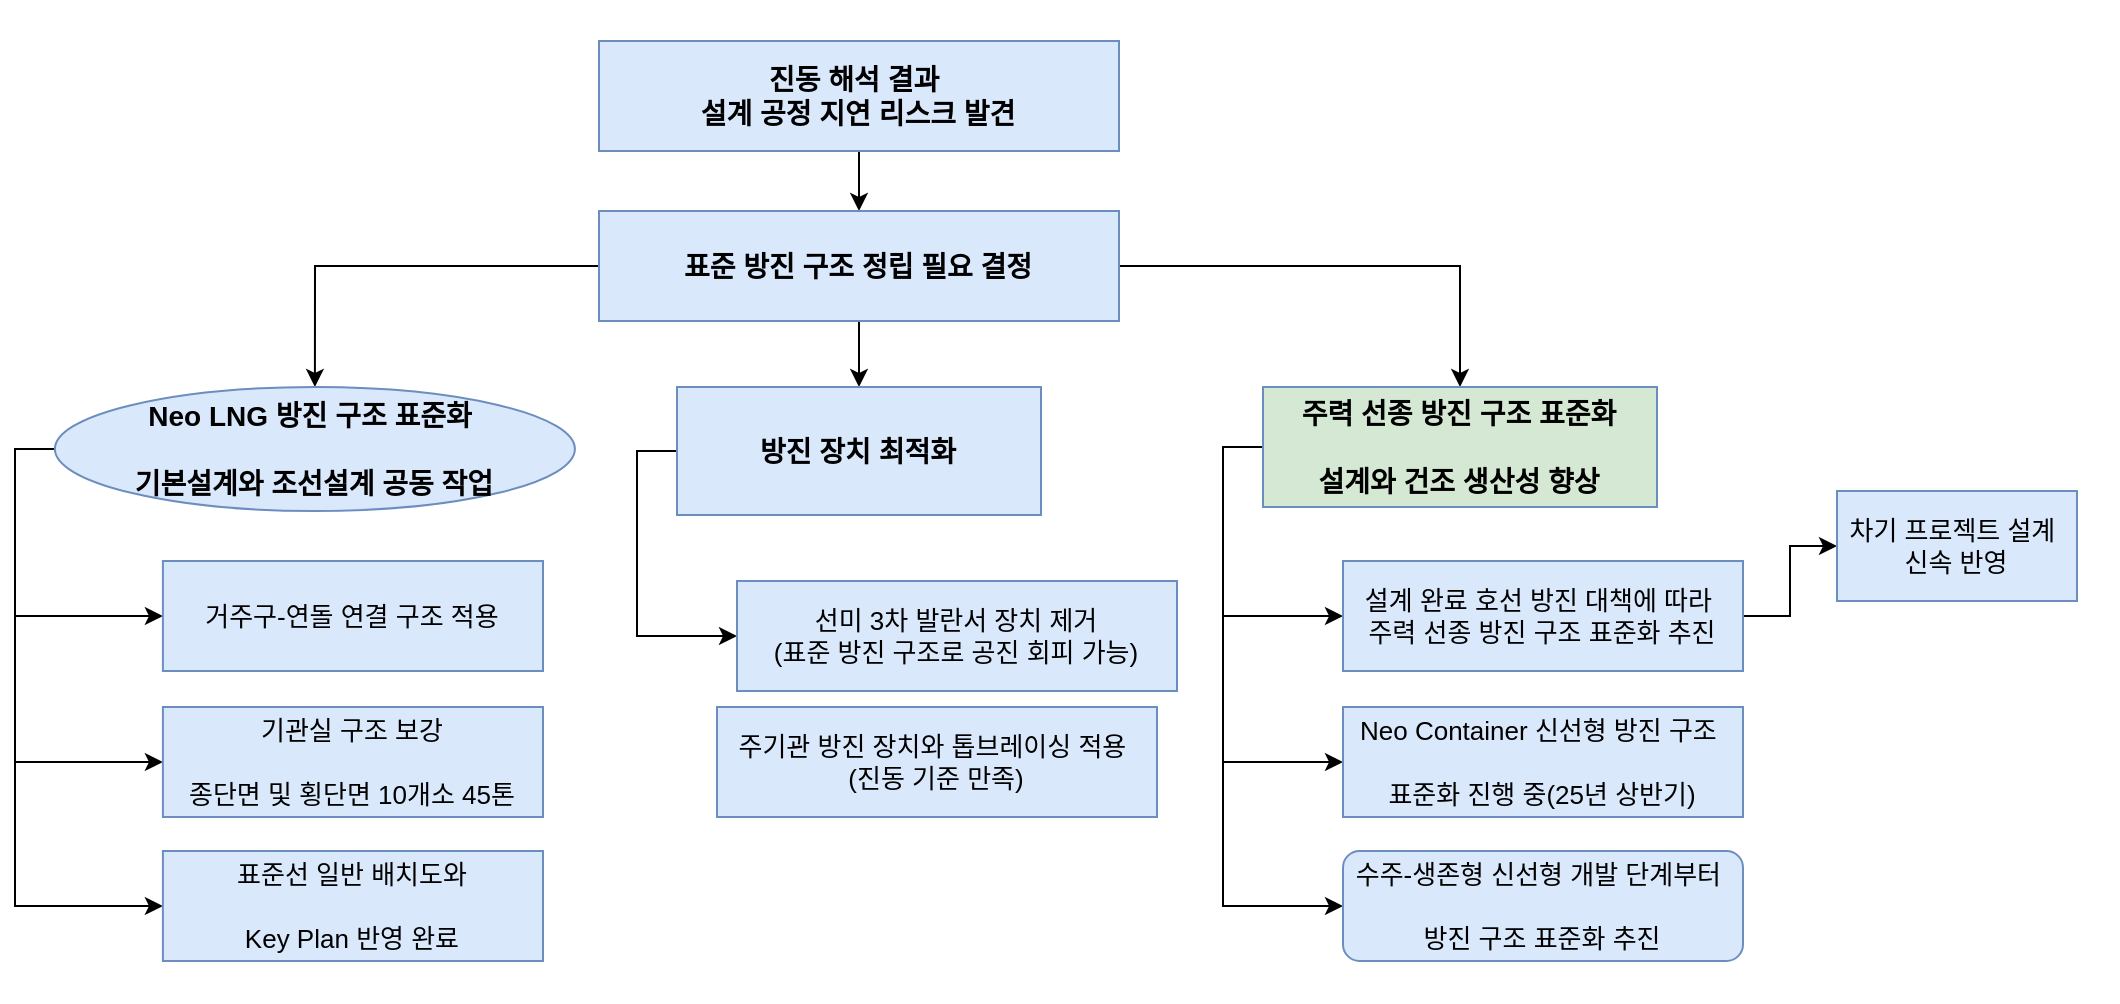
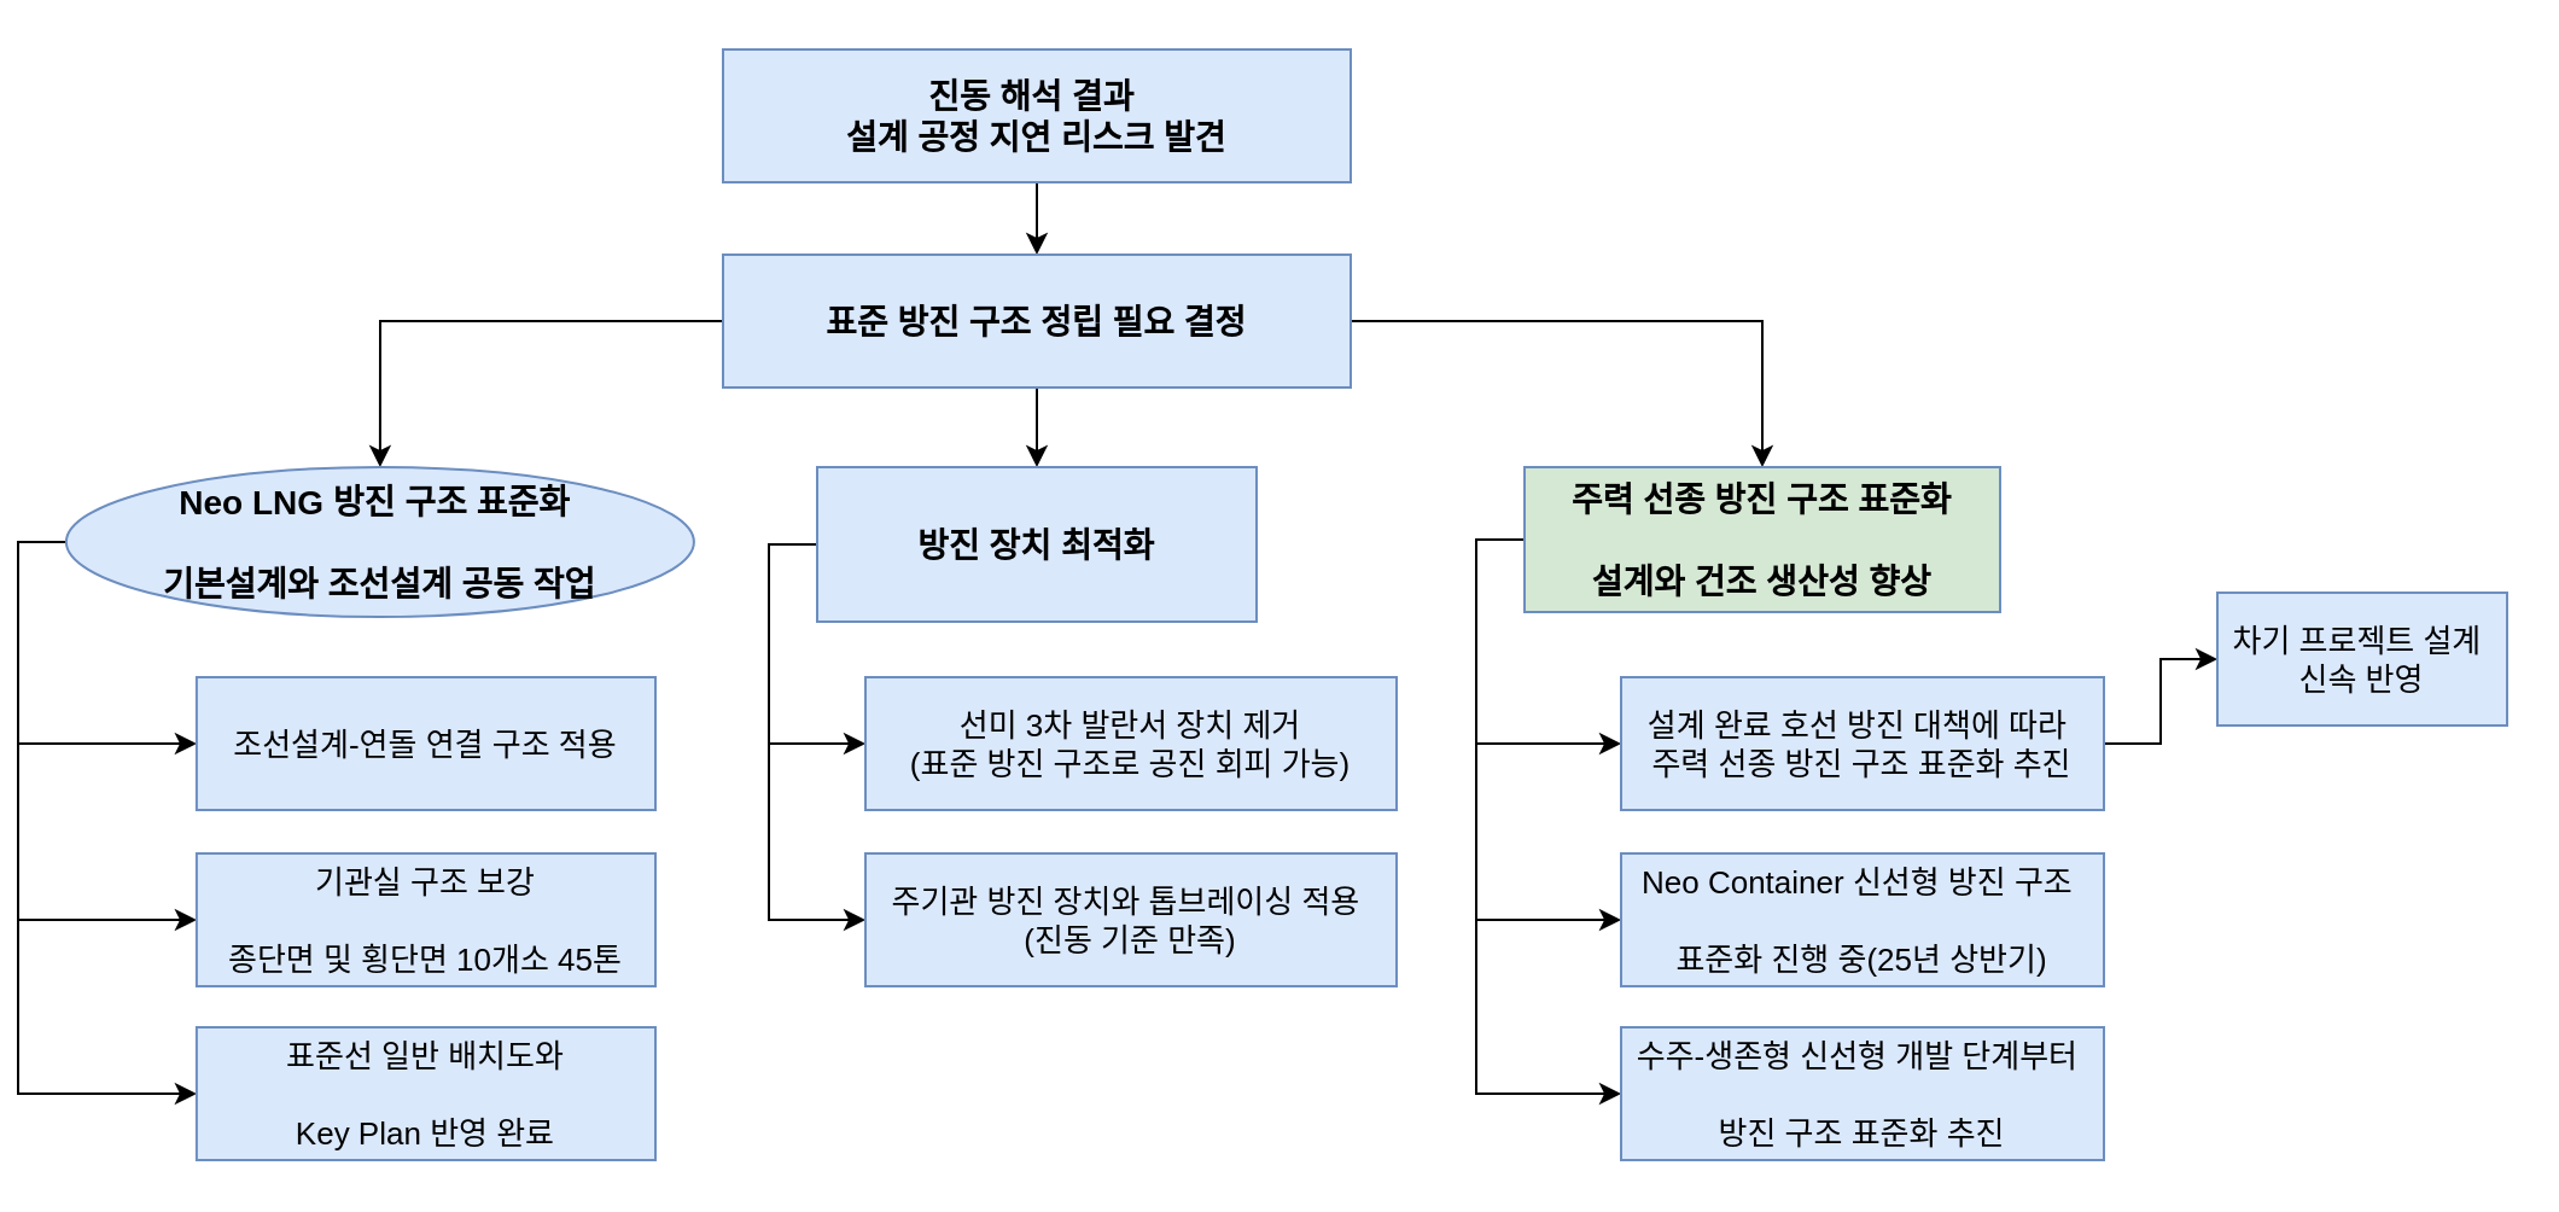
- <mxCell id="12" value="거주구-연돌 연결 구조 적용" style="fillColor=#dae8fc;strokeColor=#6c8ebf;fontSize=13;" vertex="1" parent="1"><mxGeometry x="74.95" y="280" width="190.05" height="55" as="geometry" /></mxCell>
+ <mxCell id="12" value="조선설계-연돌 연결 구조 적용" style="fillColor=#dae8fc;strokeColor=#6c8ebf;fontSize=13;" vertex="1" parent="1"><mxGeometry x="74.95" y="280" width="190.05" height="55" as="geometry" /></mxCell>
- <mxCell id="18" value="선미 3차 발란서 장치 제거&#10;(표준 방진 구조로 공진 회피 가능)" style="fillColor=#dae8fc;strokeColor=#6c8ebf;fontSize=13;" vertex="1" parent="1"><mxGeometry x="362" y="290" width="220" height="55" as="geometry" /></mxCell>
+ <mxCell id="18" value="선미 3차 발란서 장치 제거&#10;(표준 방진 구조로 공진 회피 가능)" style="fillColor=#dae8fc;strokeColor=#6c8ebf;fontSize=13;" vertex="1" parent="1"><mxGeometry x="352" y="280" width="220" height="55" as="geometry" /></mxCell>
+ <mxCell id="16" style="edgeStyle=orthogonalEdgeStyle;rounded=0;orthogonalLoop=1;jettySize=auto;html=1;entryX=0;entryY=0.5;entryDx=0;entryDy=0;exitX=0;exitY=0.5;exitDx=0;exitDy=0;fontSize=13;" edge="1" parent="1" source="17" target="19"><mxGeometry relative="1" as="geometry" /></mxCell>
- <mxCell id="28" value="수주-생존형 신선형 개발 단계부터 &#10;&#10;방진 구조 표준화 추진" style="fillColor=#dae8fc;strokeColor=#6c8ebf;fontSize=13;rounded=1;" vertex="1" parent="1"><mxGeometry x="665" y="425" width="200" height="55" as="geometry" /></mxCell>
+ <mxCell id="28" value="수주-생존형 신선형 개발 단계부터 &#10;&#10;방진 구조 표준화 추진" style="fillColor=#dae8fc;strokeColor=#6c8ebf;fontSize=13;" vertex="1" parent="1"><mxGeometry x="665" y="425" width="200" height="55" as="geometry" /></mxCell>
